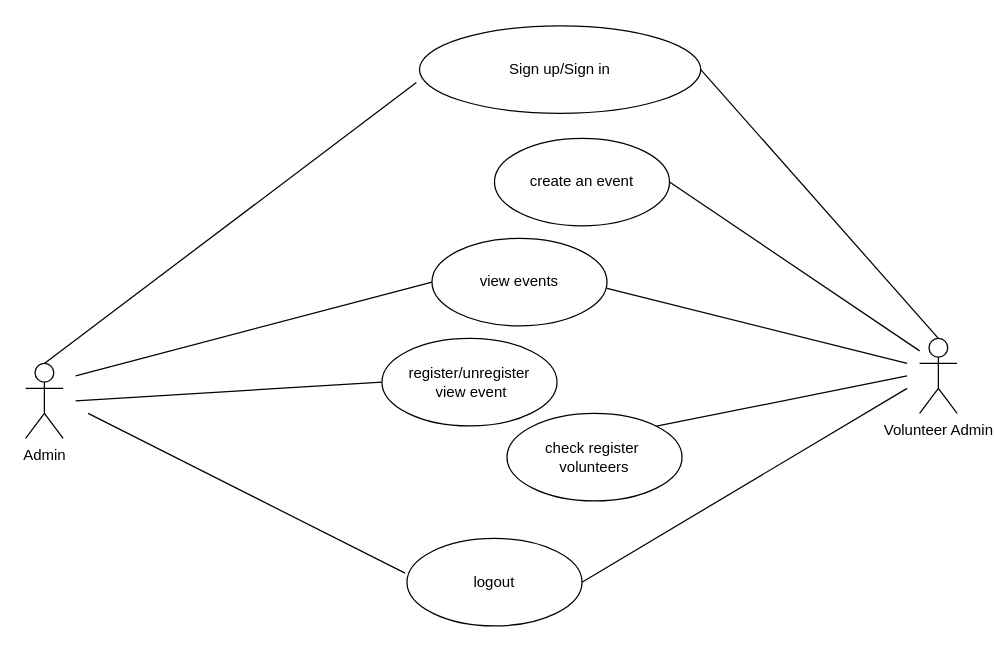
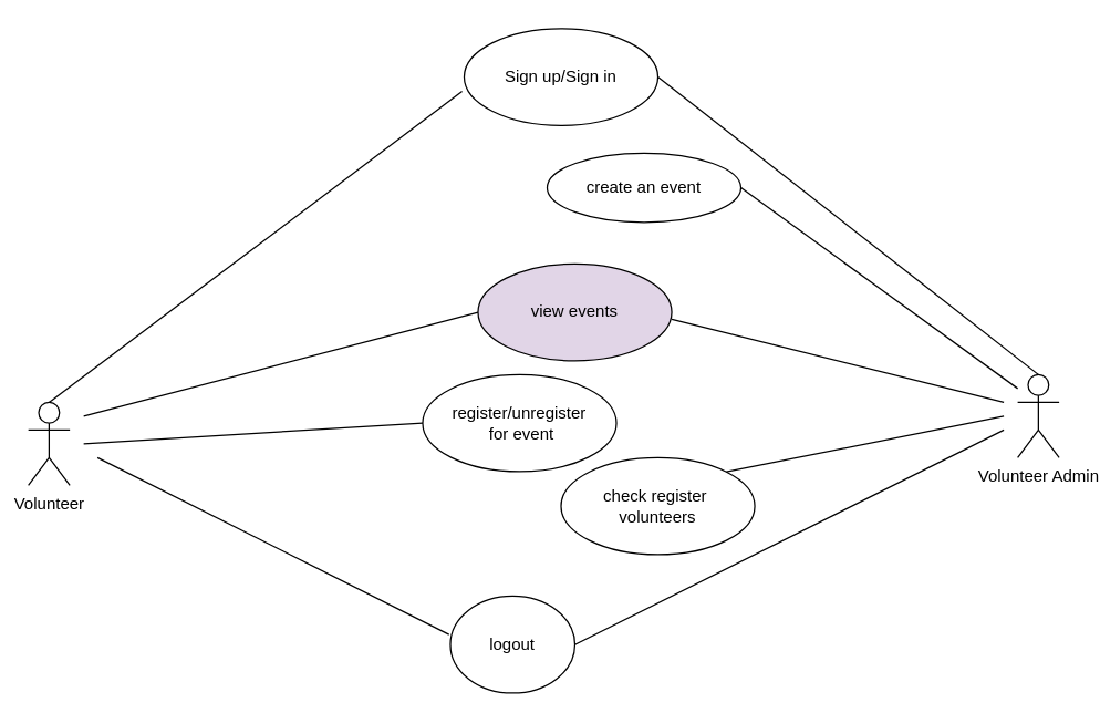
- <mxCell id="3" value="Sign up/Sign in" style="ellipse;whiteSpace=wrap;html=1;" parent="1" vertex="1"><mxGeometry x="335" y="20" width="225" height="70" as="geometry" /></mxCell>
+ <mxCell id="3" value="Sign up/Sign in" style="ellipse;whiteSpace=wrap;html=1;" parent="1" vertex="1"><mxGeometry x="335" y="20" width="140" height="70" as="geometry" /></mxCell>
- <mxCell id="13" value="create an event" style="ellipse;whiteSpace=wrap;html=1;" vertex="1" parent="1"><mxGeometry x="395" y="110" width="140" height="70" as="geometry" /></mxCell>
+ <mxCell id="13" value="create an event" style="ellipse;whiteSpace=wrap;html=1;" vertex="1" parent="1"><mxGeometry x="395" y="110" width="140" height="50" as="geometry" /></mxCell>
- <mxCell id="5" value="view events" style="ellipse;whiteSpace=wrap;html=1;" parent="1" vertex="1"><mxGeometry x="345" y="190" width="140" height="70" as="geometry" /></mxCell>
+ <mxCell id="5" value="view events" style="ellipse;whiteSpace=wrap;html=1;fillColor=#e1d5e7;" parent="1" vertex="1"><mxGeometry x="345" y="190" width="140" height="70" as="geometry" /></mxCell>
- <mxCell id="4" value="register/unregister&lt;br&gt;&amp;nbsp;view event" style="ellipse;whiteSpace=wrap;html=1;" parent="1" vertex="1"><mxGeometry x="305" y="270" width="140" height="70" as="geometry" /></mxCell>
+ <mxCell id="4" value="register/unregister&lt;br&gt;&amp;nbsp;for event" style="ellipse;whiteSpace=wrap;html=1;" parent="1" vertex="1"><mxGeometry x="305" y="270" width="140" height="70" as="geometry" /></mxCell>
- <mxCell id="2" value="Admin" style="shape=umlActor;verticalLabelPosition=bottom;verticalAlign=top;html=1;labelPosition=center;align=center;" parent="1" vertex="1"><mxGeometry x="20" y="290" width="30" height="60" as="geometry" /></mxCell>
+ <mxCell id="2" value="Volunteer" style="shape=umlActor;verticalLabelPosition=bottom;verticalAlign=top;html=1;labelPosition=center;align=center;" parent="1" vertex="1"><mxGeometry x="20" y="290" width="30" height="60" as="geometry" /></mxCell>
- <mxCell id="17" value="logout" style="ellipse;whiteSpace=wrap;html=1;" vertex="1" parent="1"><mxGeometry x="325" y="430" width="140" height="70" as="geometry" /></mxCell>
+ <mxCell id="17" value="logout" style="ellipse;whiteSpace=wrap;html=1;" vertex="1" parent="1"><mxGeometry x="325" y="430" width="90" height="70" as="geometry" /></mxCell>
